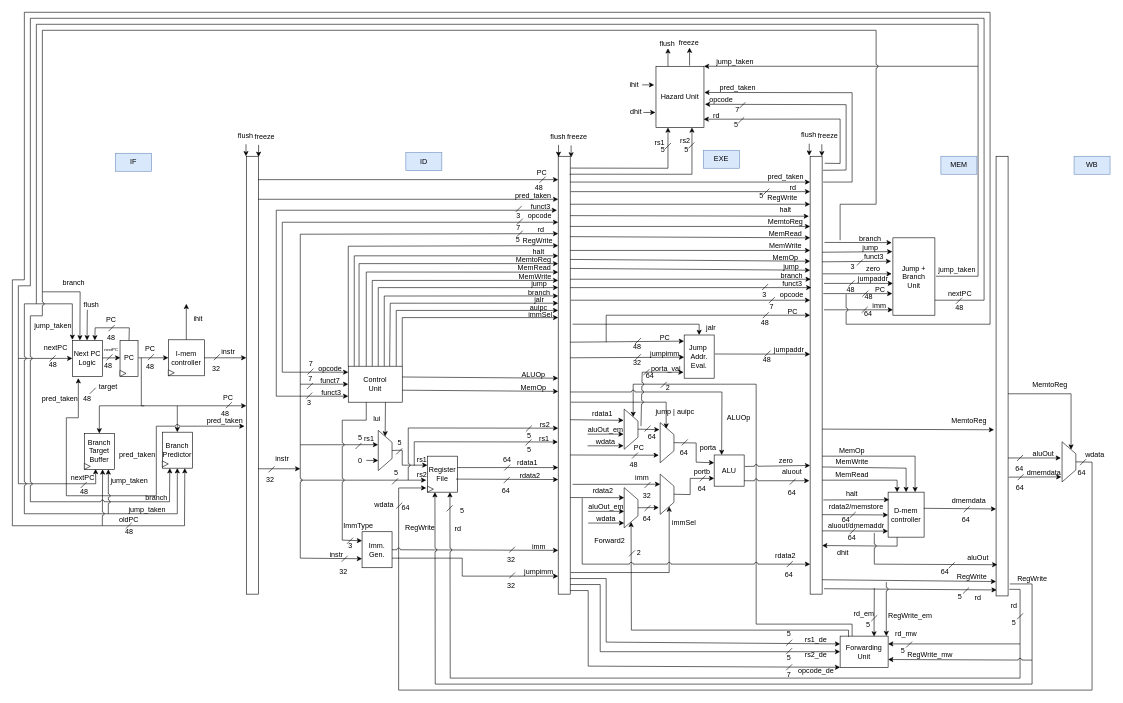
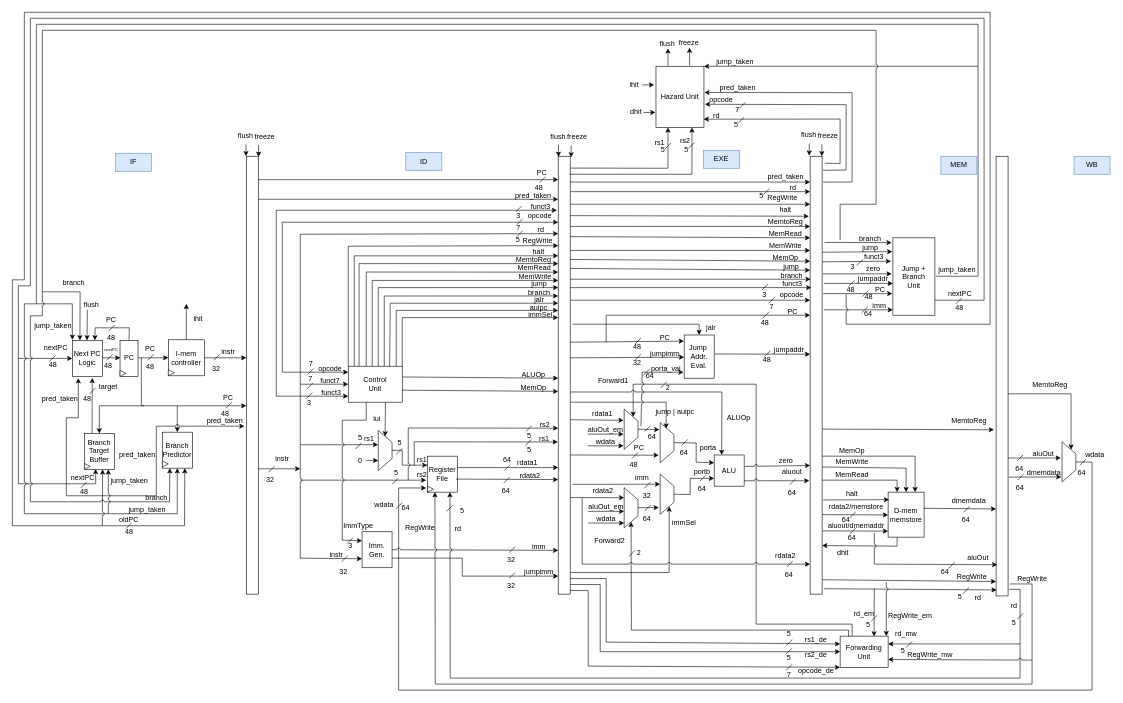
+ <mxCell id="151" value="Forward1" style="text;html=1;align=center;verticalAlign=middle;whiteSpace=wrap;rounded=0;" vertex="1" parent="1"><mxGeometry x="992" y="620" width="60" height="30" as="geometry" /></mxCell>
+ <mxCell id="375" value="" style="endArrow=classic;html=1;rounded=0;exitX=0.25;exitY=0;exitDx=0;exitDy=0;entryX=0.665;entryY=1.04;entryDx=0;entryDy=0;entryPerimeter=0;" edge="1" parent="1" source="370" target="350"><mxGeometry width="50" height="50" relative="1" as="geometry"><mxPoint x="130" y="746" as="sourcePoint" /><mxPoint x="180" y="696" as="targetPoint" /><Array as="points"><mxPoint x="153" y="716" /><mxPoint x="153" y="676" /></Array></mxGeometry></mxCell>
- <mxCell id="95" value="D-mem&lt;div&gt;controller&lt;/div&gt;" style="rounded=0;whiteSpace=wrap;html=1;" vertex="1" parent="1"><mxGeometry x="1480" y="820" width="60" height="75" as="geometry" /></mxCell>
+ <mxCell id="95" value="D-mem&lt;div&gt;memstore&lt;/div&gt;" style="rounded=0;whiteSpace=wrap;html=1;" vertex="1" parent="1"><mxGeometry x="1480" y="820" width="60" height="75" as="geometry" /></mxCell>
